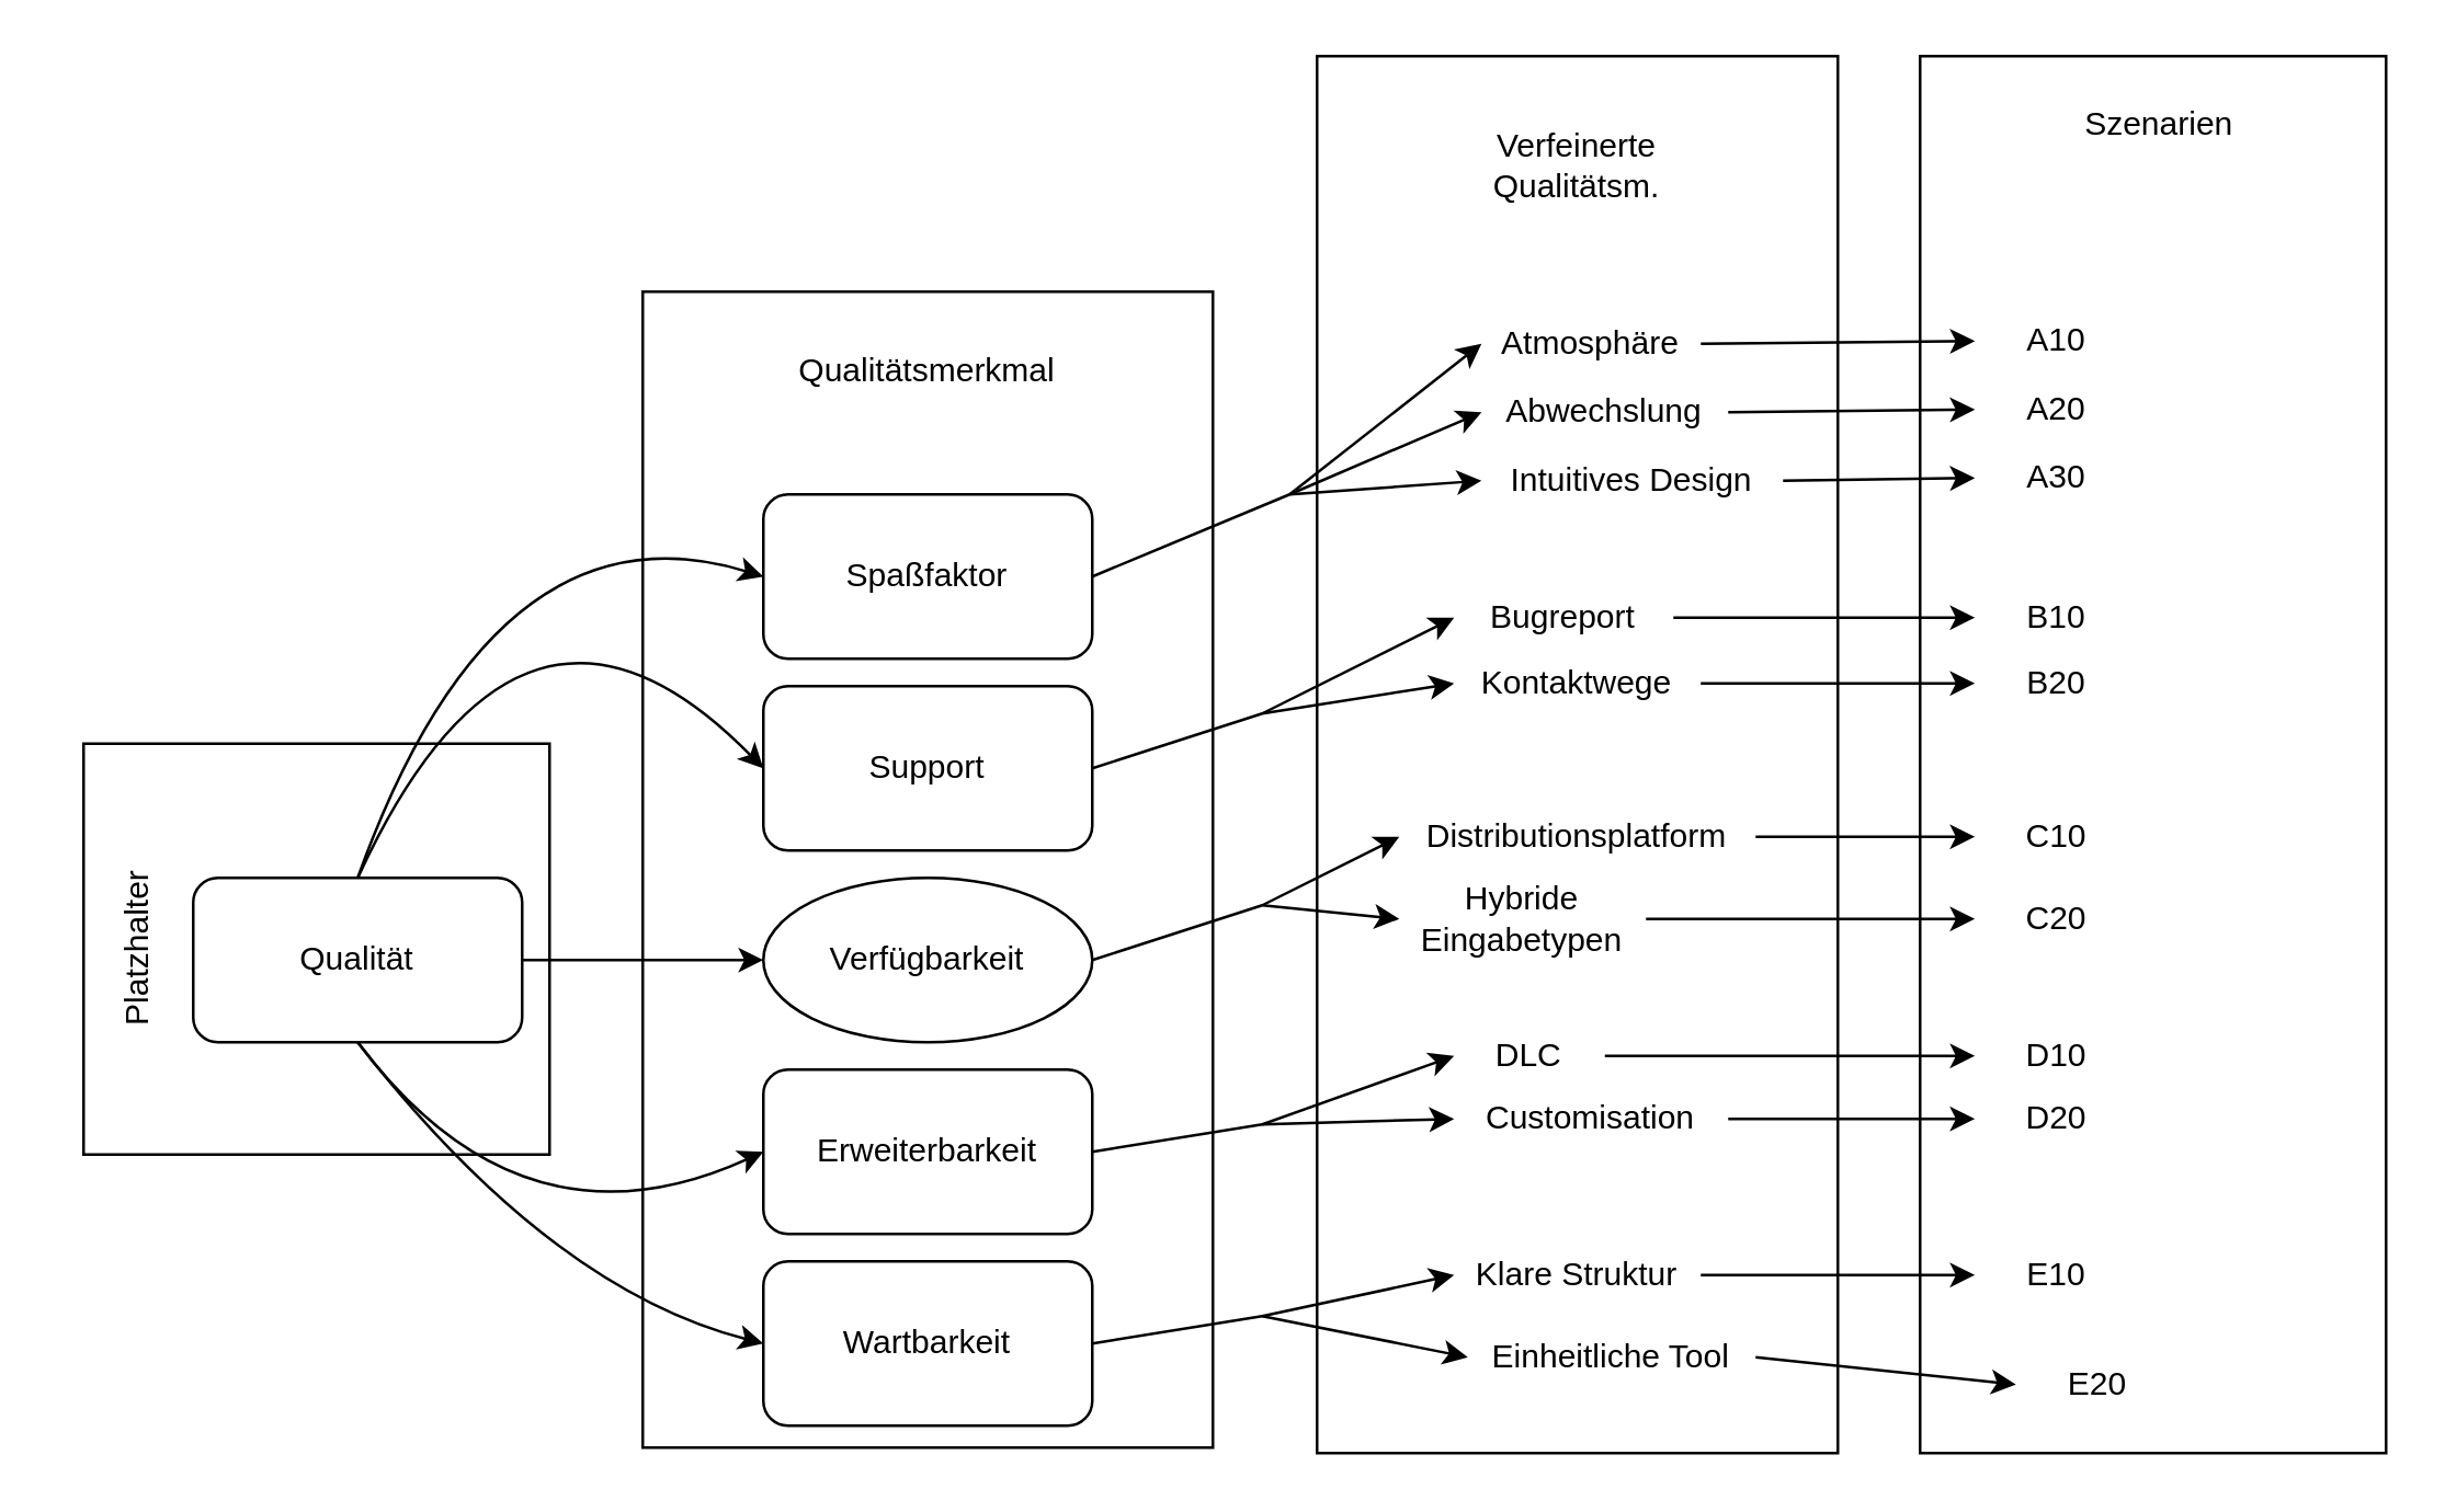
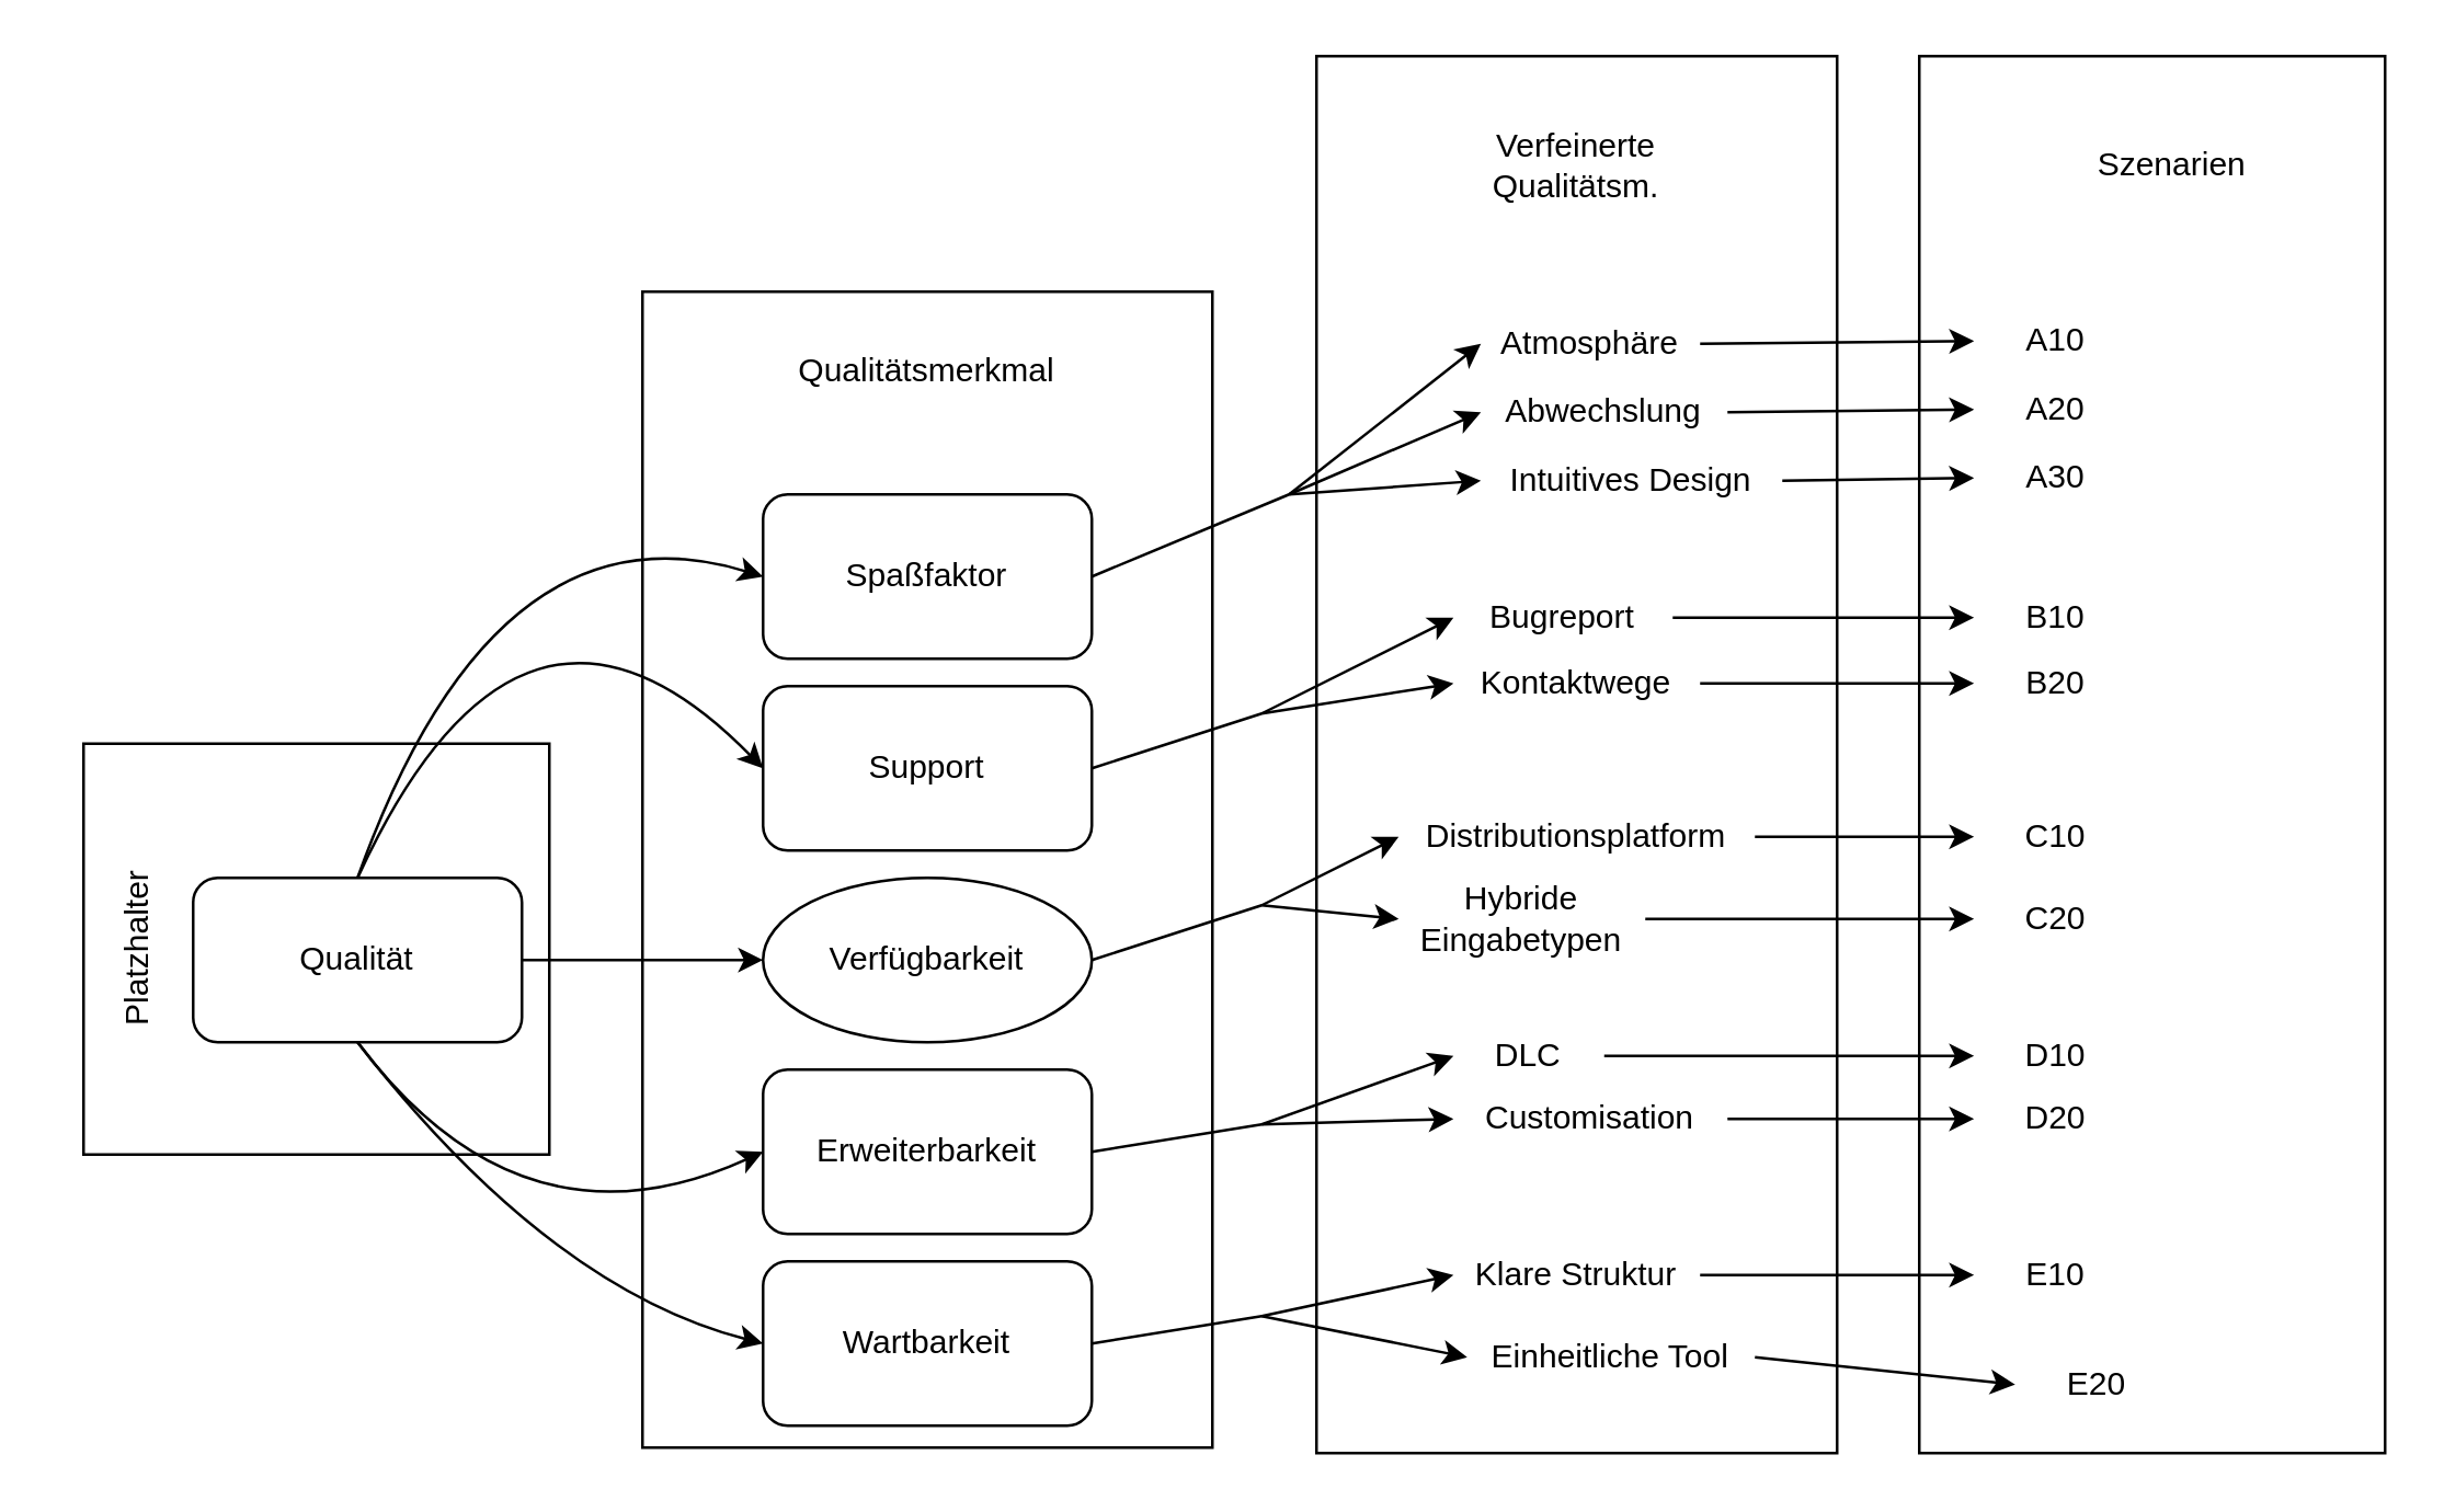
- <mxCell id="47" value="Szenarien" style="text;html=1;align=center;verticalAlign=middle;whiteSpace=wrap;rounded=0;" vertex="1" parent="1"><mxGeometry x="755" y="30" width="65" height="30" as="geometry" /></mxCell>
+ <mxCell id="47" value="Szenarien" style="text;html=1;align=center;verticalAlign=middle;whiteSpace=wrap;rounded=0;" vertex="1" parent="1"><mxGeometry x="760" y="45" width="65" height="30" as="geometry" /></mxCell>
